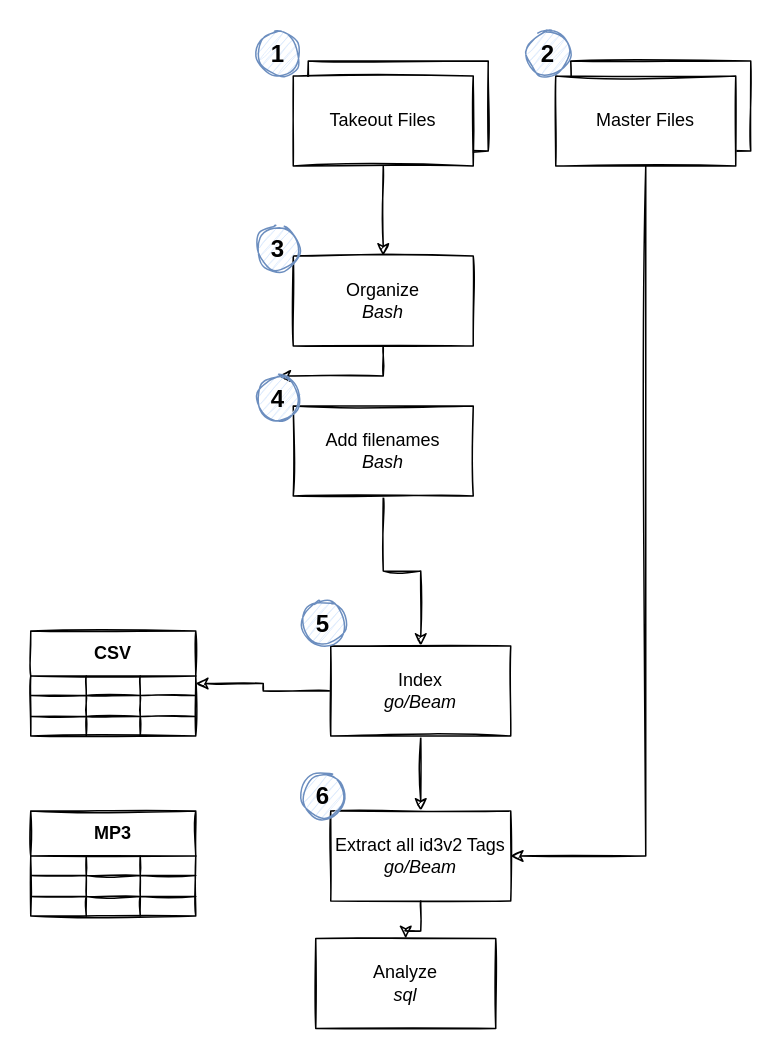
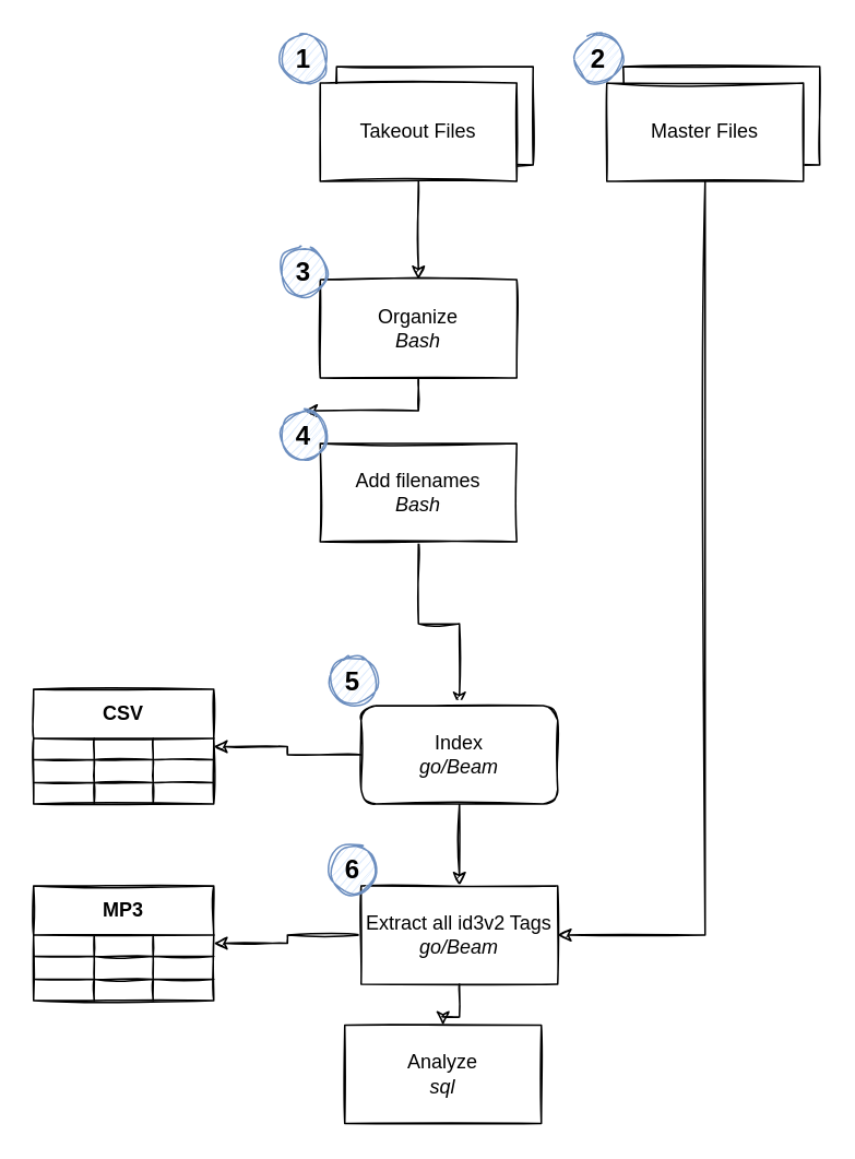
- <mxCell id="26" value="Index&lt;br&gt;&lt;i&gt;go/Beam&lt;/i&gt;" style="rounded=0;whiteSpace=wrap;html=1;sketch=1;" vertex="1" parent="6"><mxGeometry x="220" y="430" width="120" height="60" as="geometry" /></mxCell>
+ <mxCell id="26" value="Index&lt;br&gt;&lt;i&gt;go/Beam&lt;/i&gt;" style="whiteSpace=wrap;html=1;sketch=1;rounded=1;" vertex="1" parent="6"><mxGeometry x="220" y="430" width="120" height="60" as="geometry" /></mxCell>
+ <mxCell id="27" style="edgeStyle=orthogonalEdgeStyle;rounded=0;sketch=1;orthogonalLoop=1;jettySize=auto;html=1;exitX=0;exitY=0.5;exitDx=0;exitDy=0;entryX=1;entryY=0.5;entryDx=0;entryDy=0;" edge="1" parent="6" source="28" target="32"><mxGeometry relative="1" as="geometry" /></mxCell>
